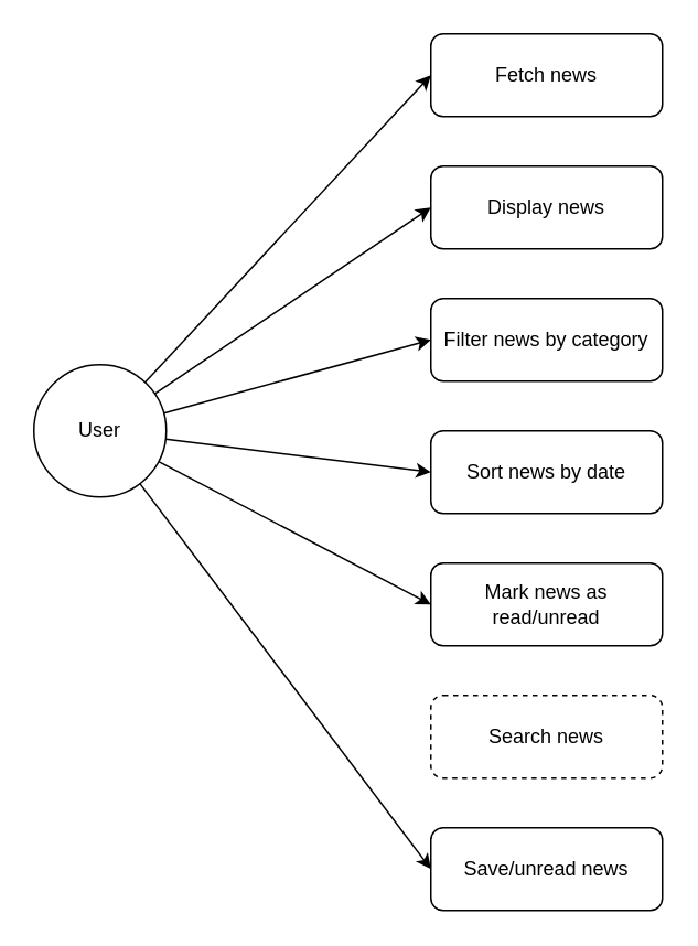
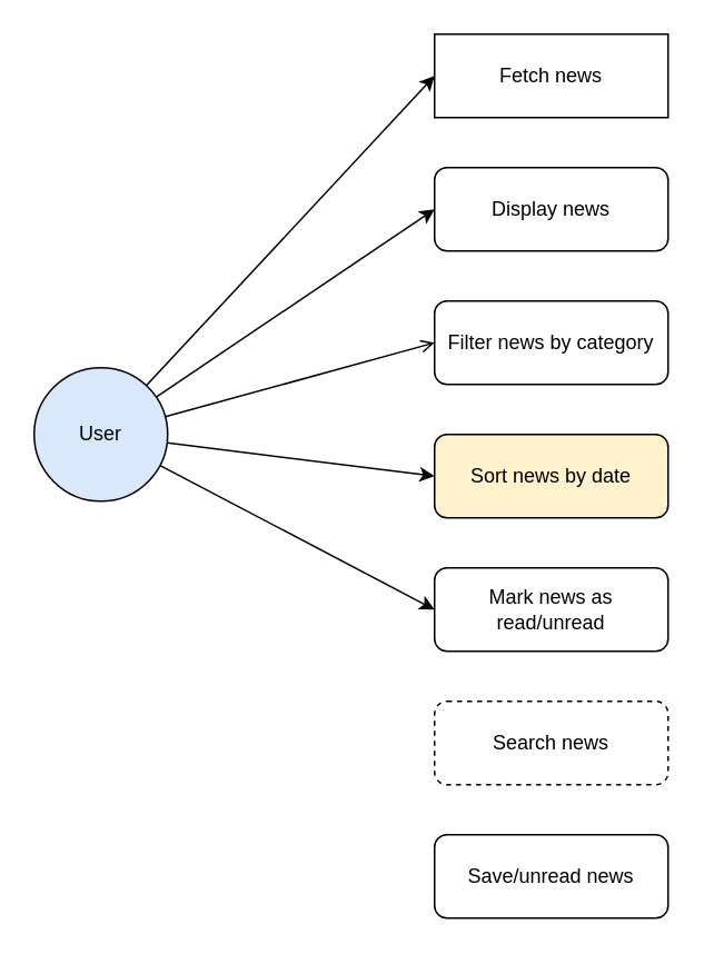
- <mxCell id="3" value="Fetch news" style="rounded=1;whiteSpace=wrap;html=1;" parent="1" vertex="1"><mxGeometry x="260" y="20" width="140" height="50" as="geometry" /></mxCell>
+ <mxCell id="3" value="Fetch news" style="whiteSpace=wrap;html=1;rounded=0;" parent="1" vertex="1"><mxGeometry x="260" y="20" width="140" height="50" as="geometry" /></mxCell>
- <mxCell id="12" style="entryX=0;entryY=0.5;entryDx=0;entryDy=0;" parent="1" source="2" target="5" edge="1"><mxGeometry relative="1" as="geometry" /></mxCell>
+ <mxCell id="12" style="entryX=0;entryY=0.5;entryDx=0;entryDy=0;endArrow=open;" parent="1" source="2" target="5" edge="1"><mxGeometry relative="1" as="geometry" /></mxCell>
- <mxCell id="2" value="User" style="ellipse;whiteSpace=wrap;html=1;" parent="1" vertex="1"><mxGeometry x="20" y="220" width="80" height="80" as="geometry" /></mxCell>
+ <mxCell id="2" value="User" style="ellipse;whiteSpace=wrap;html=1;fillColor=#dae8fc;" parent="1" vertex="1"><mxGeometry x="20" y="220" width="80" height="80" as="geometry" /></mxCell>
- <mxCell id="6" value="Sort news by date" style="rounded=1;whiteSpace=wrap;html=1;" parent="1" vertex="1"><mxGeometry x="260" y="260" width="140" height="50" as="geometry" /></mxCell>
+ <mxCell id="6" value="Sort news by date" style="rounded=1;whiteSpace=wrap;html=1;fillColor=#fff2cc;" parent="1" vertex="1"><mxGeometry x="260" y="260" width="140" height="50" as="geometry" /></mxCell>
- <mxCell id="15" style="entryX=0;entryY=0.5;entryDx=0;entryDy=0;" parent="1" source="2" target="9" edge="1"><mxGeometry relative="1" as="geometry" /></mxCell>
